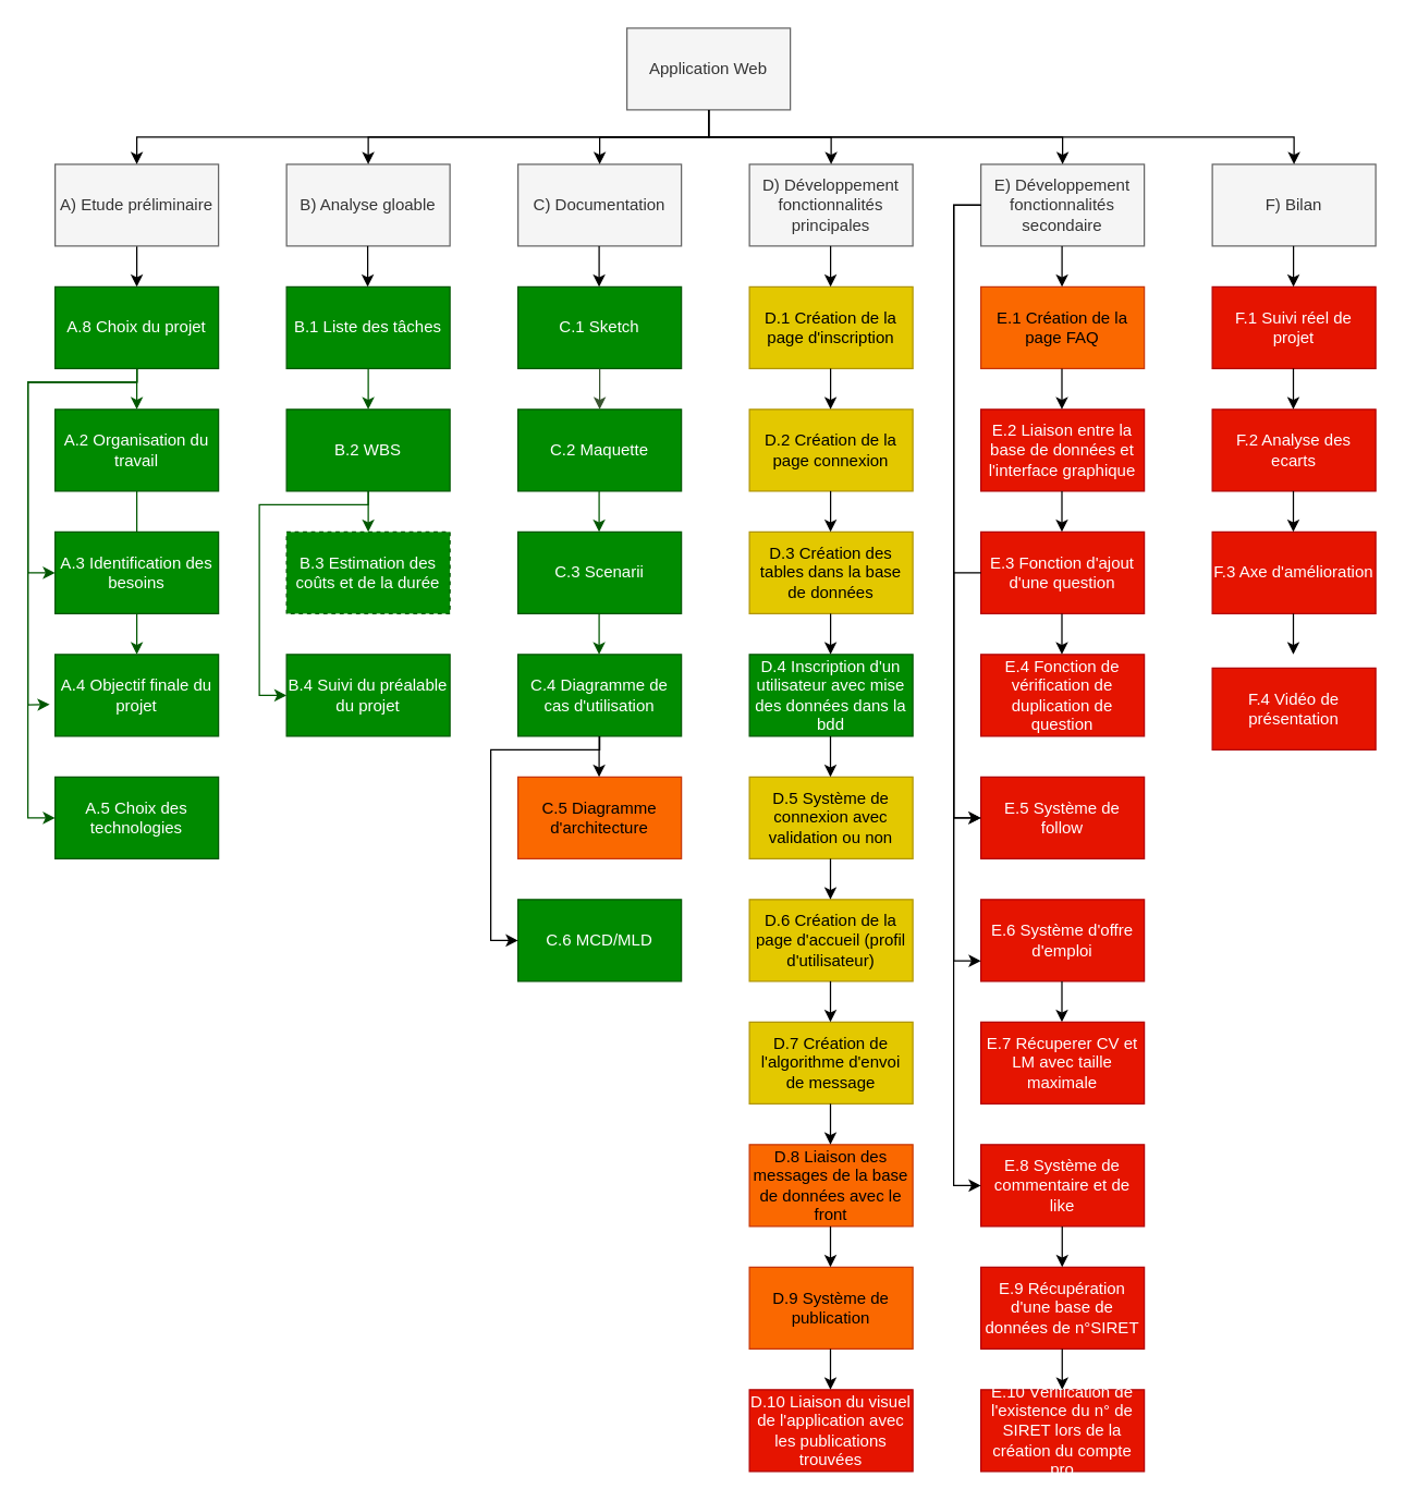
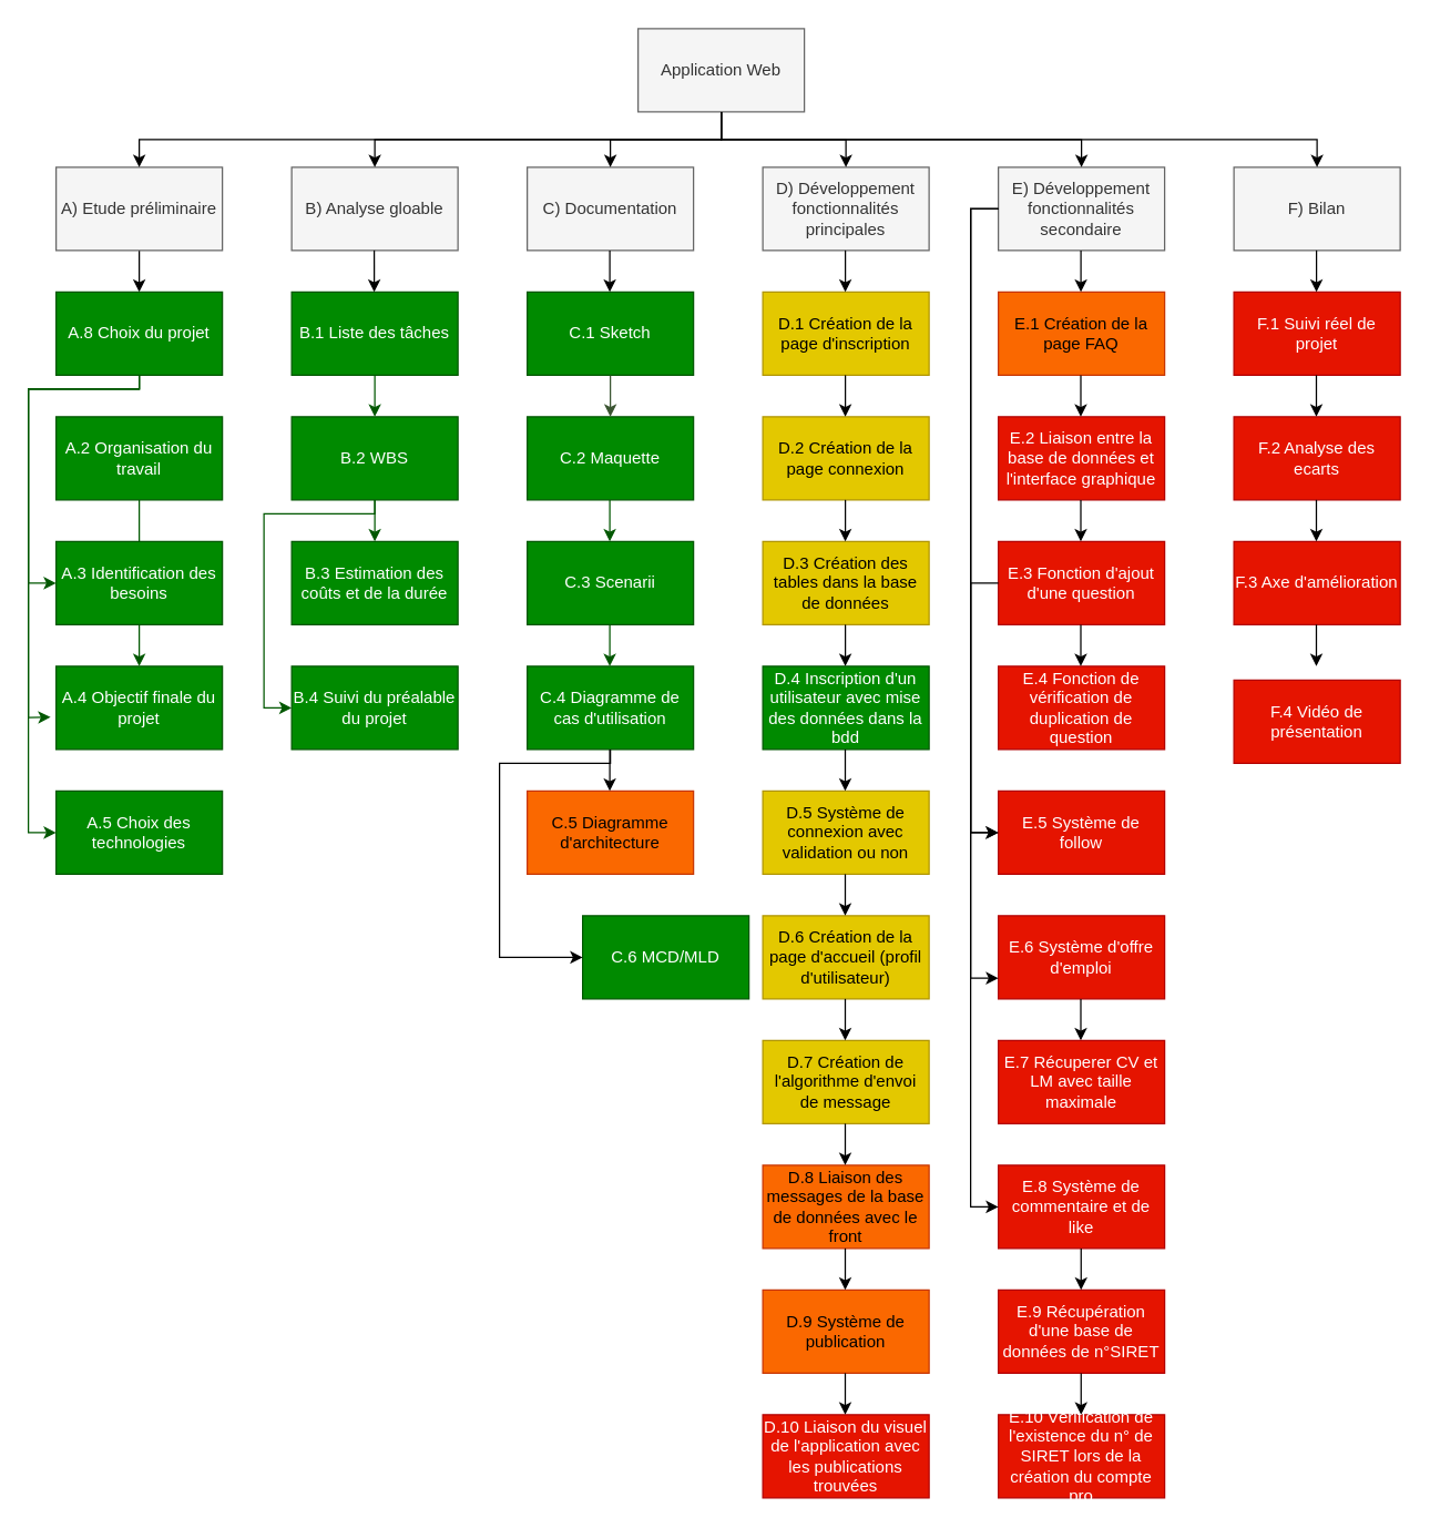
- <mxCell id="10" style="edgeStyle=orthogonalEdgeStyle;rounded=0;orthogonalLoop=1;jettySize=auto;html=1;entryX=0.5;entryY=0;entryDx=0;entryDy=0;fillColor=#008a00;strokeColor=#005700;" parent="1" source="11" target="13" edge="1"><mxGeometry relative="1" as="geometry"><Array as="points"><mxPoint x="100" y="290" /><mxPoint x="100" y="290" /></Array></mxGeometry></mxCell>
- <mxCell id="19" value="B.3 Estimation des coûts et de la durée" style="rounded=0;whiteSpace=wrap;html=1;fillColor=#008a00;strokeColor=#005700;fontColor=#ffffff;dashed=1;" parent="1" vertex="1"><mxGeometry x="210" y="390" width="120" height="60" as="geometry" /></mxCell>
+ <mxCell id="19" value="B.3 Estimation des coûts et de la durée" style="rounded=0;whiteSpace=wrap;html=1;fillColor=#008a00;strokeColor=#005700;fontColor=#ffffff;" parent="1" vertex="1"><mxGeometry x="210" y="390" width="120" height="60" as="geometry" /></mxCell>
- <mxCell id="27" value="C.6 MCD/MLD" style="rounded=0;whiteSpace=wrap;html=1;fillColor=#008a00;strokeColor=#005700;fontColor=#ffffff;" parent="1" vertex="1"><mxGeometry x="380" y="660" width="120" height="60" as="geometry" /></mxCell>
+ <mxCell id="27" value="C.6 MCD/MLD" style="rounded=0;whiteSpace=wrap;html=1;fillColor=#008a00;strokeColor=#005700;fontColor=#ffffff;" parent="1" vertex="1"><mxGeometry x="420" y="660" width="120" height="60" as="geometry" /></mxCell>
